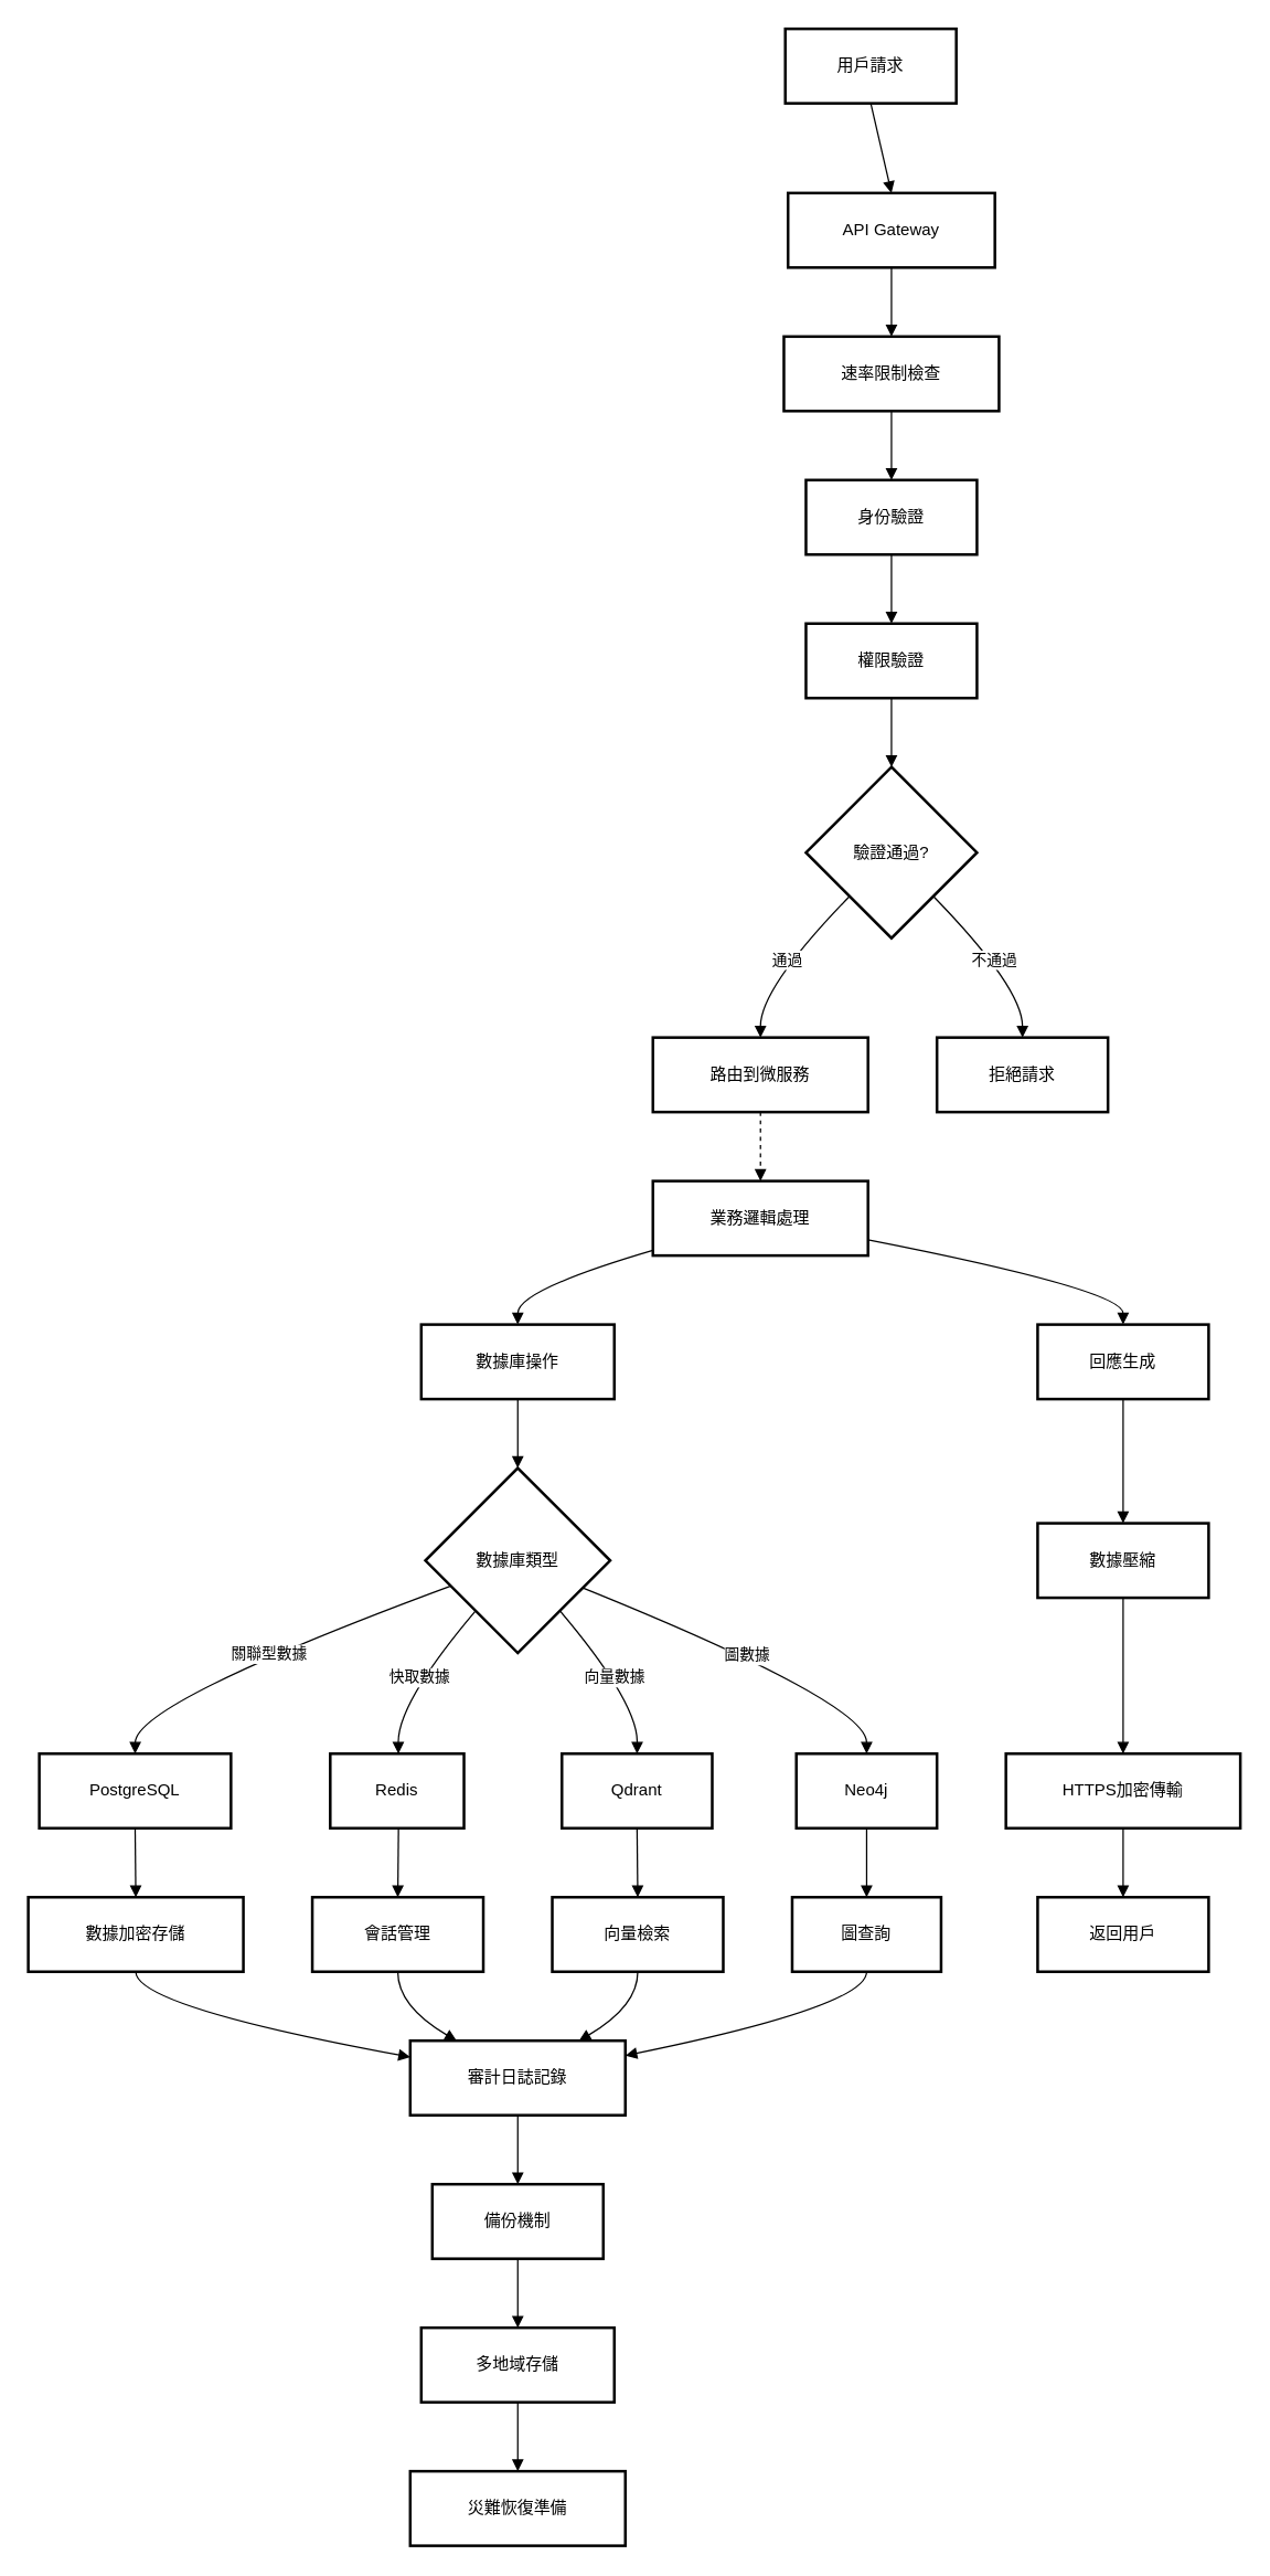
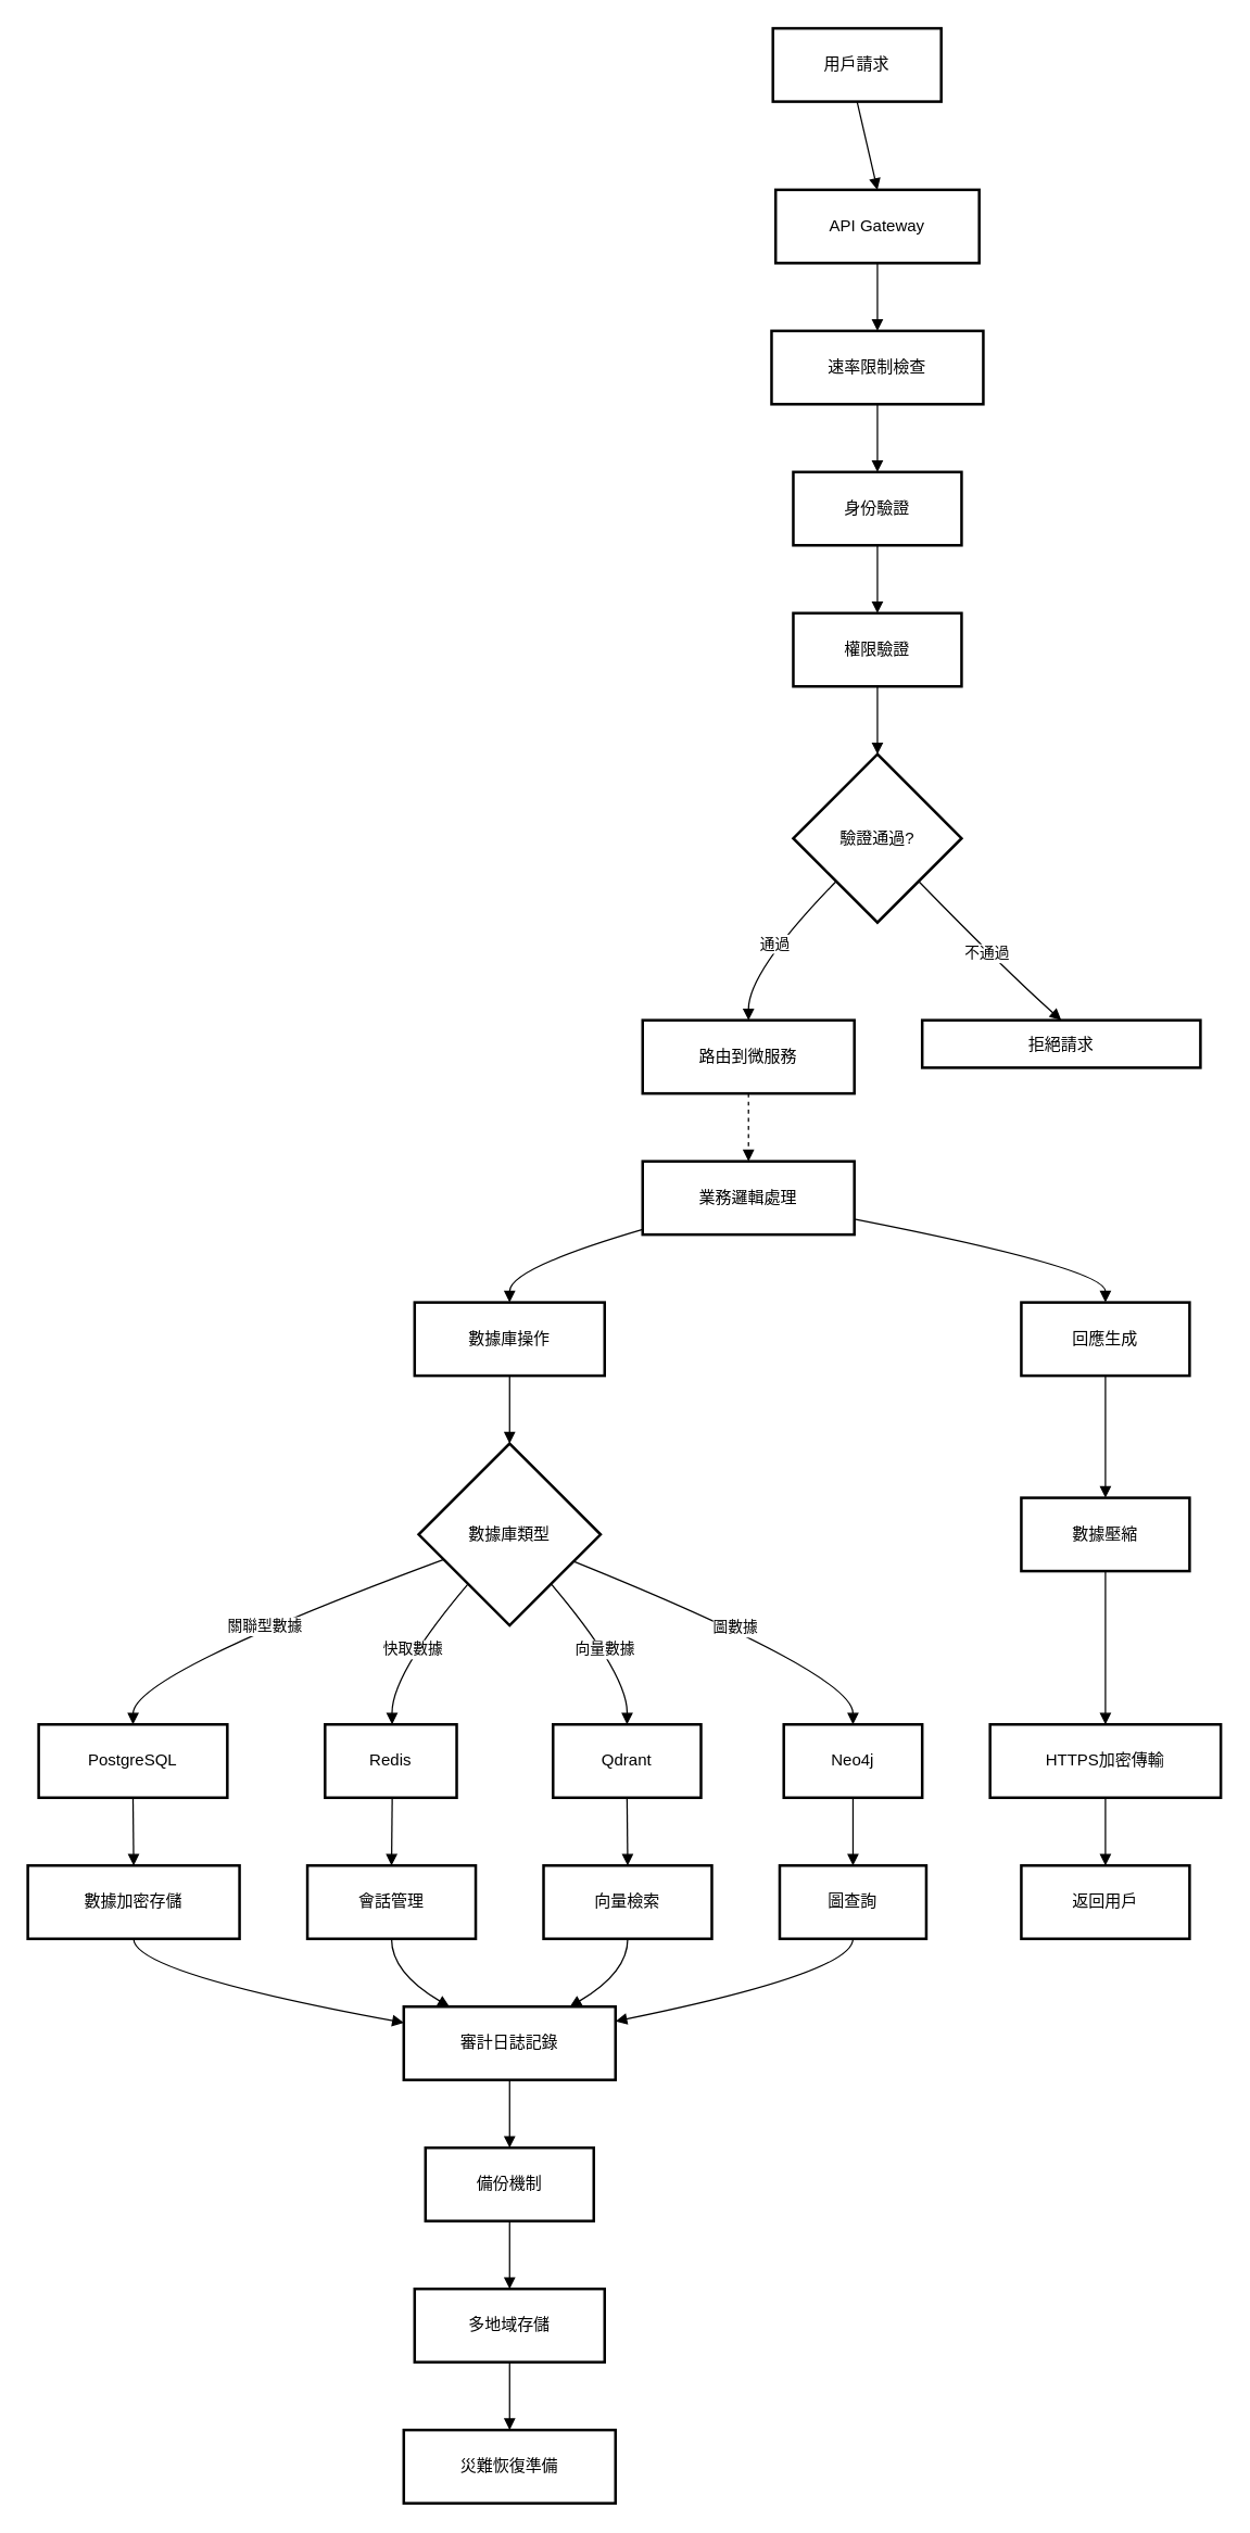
- <mxCell id="9" value="拒絕請求" style="whiteSpace=wrap;strokeWidth=2;" vertex="1" parent="1"><mxGeometry x="679" y="751" width="124" height="54" as="geometry" /></mxCell>
+ <mxCell id="9" value="拒絕請求" style="whiteSpace=wrap;strokeWidth=2;" vertex="1" parent="1"><mxGeometry x="679" y="751" width="205" height="35" as="geometry" /></mxCell>
